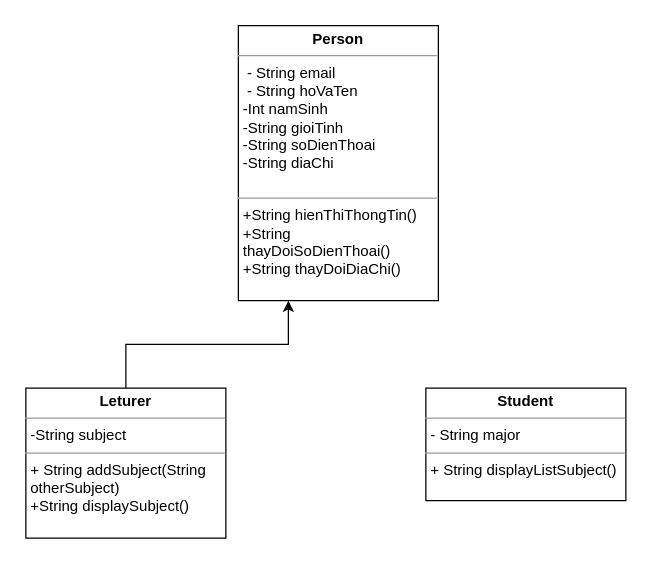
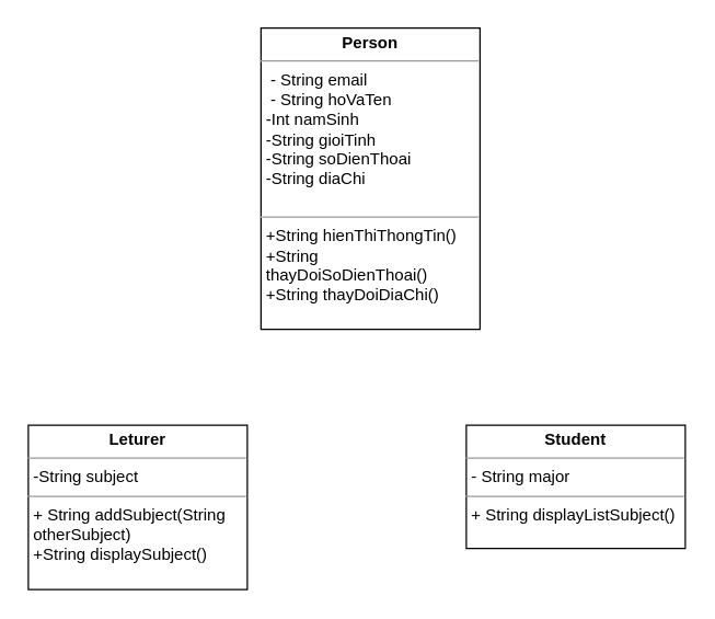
- <mxCell id="3" style="edgeStyle=orthogonalEdgeStyle;rounded=0;orthogonalLoop=1;jettySize=auto;html=1;exitX=0.5;exitY=0;exitDx=0;exitDy=0;" edge="1" parent="1" source="4" target="2"><mxGeometry relative="1" as="geometry"><Array as="points"><mxPoint x="100" y="275" /><mxPoint x="230" y="275" /></Array></mxGeometry></mxCell>
